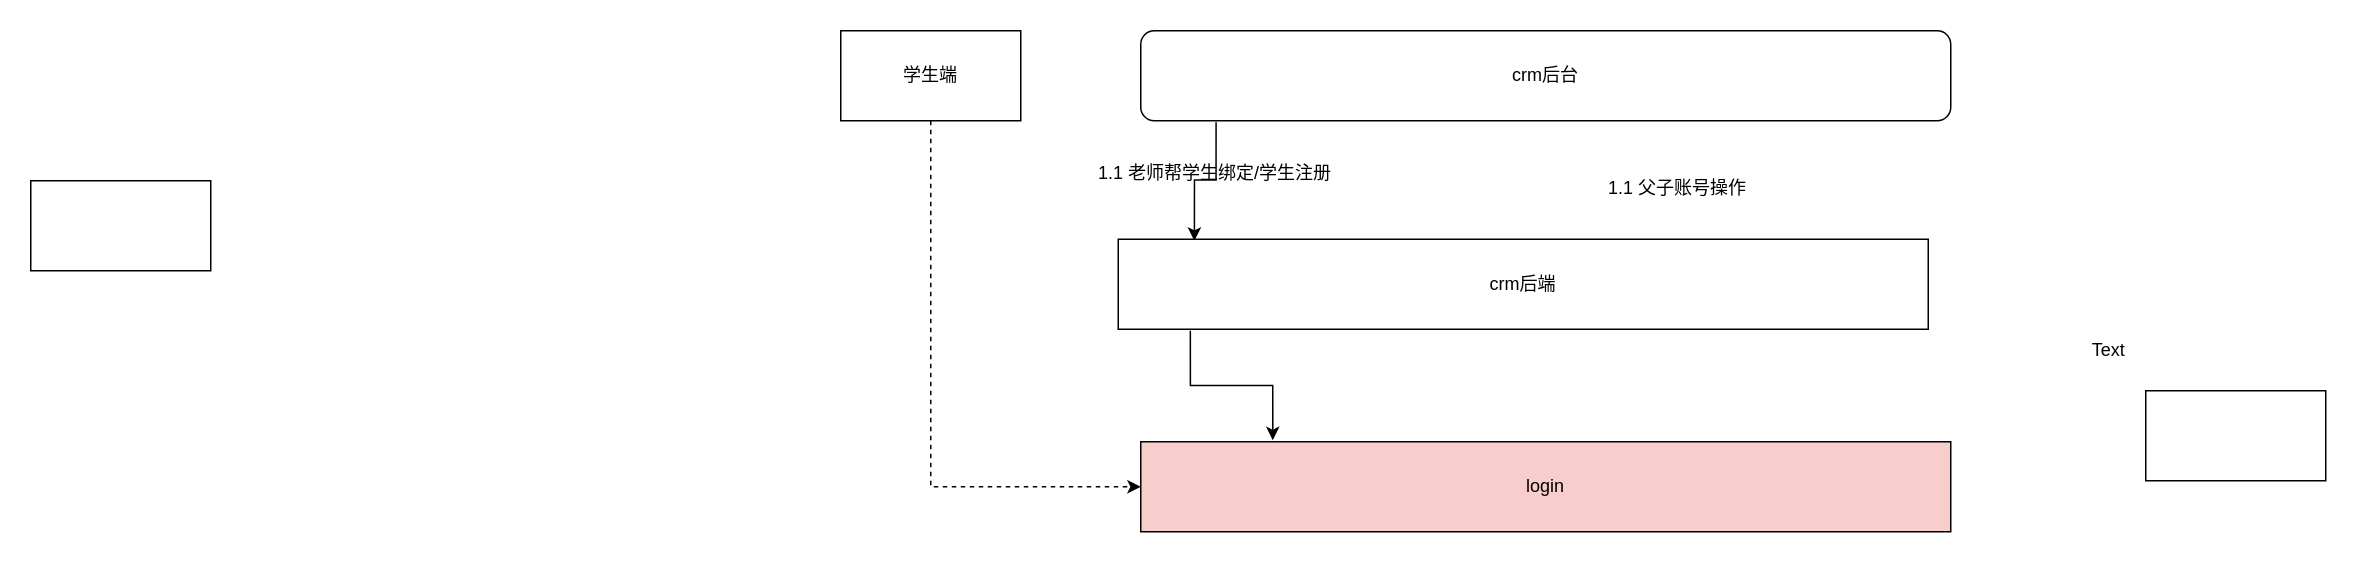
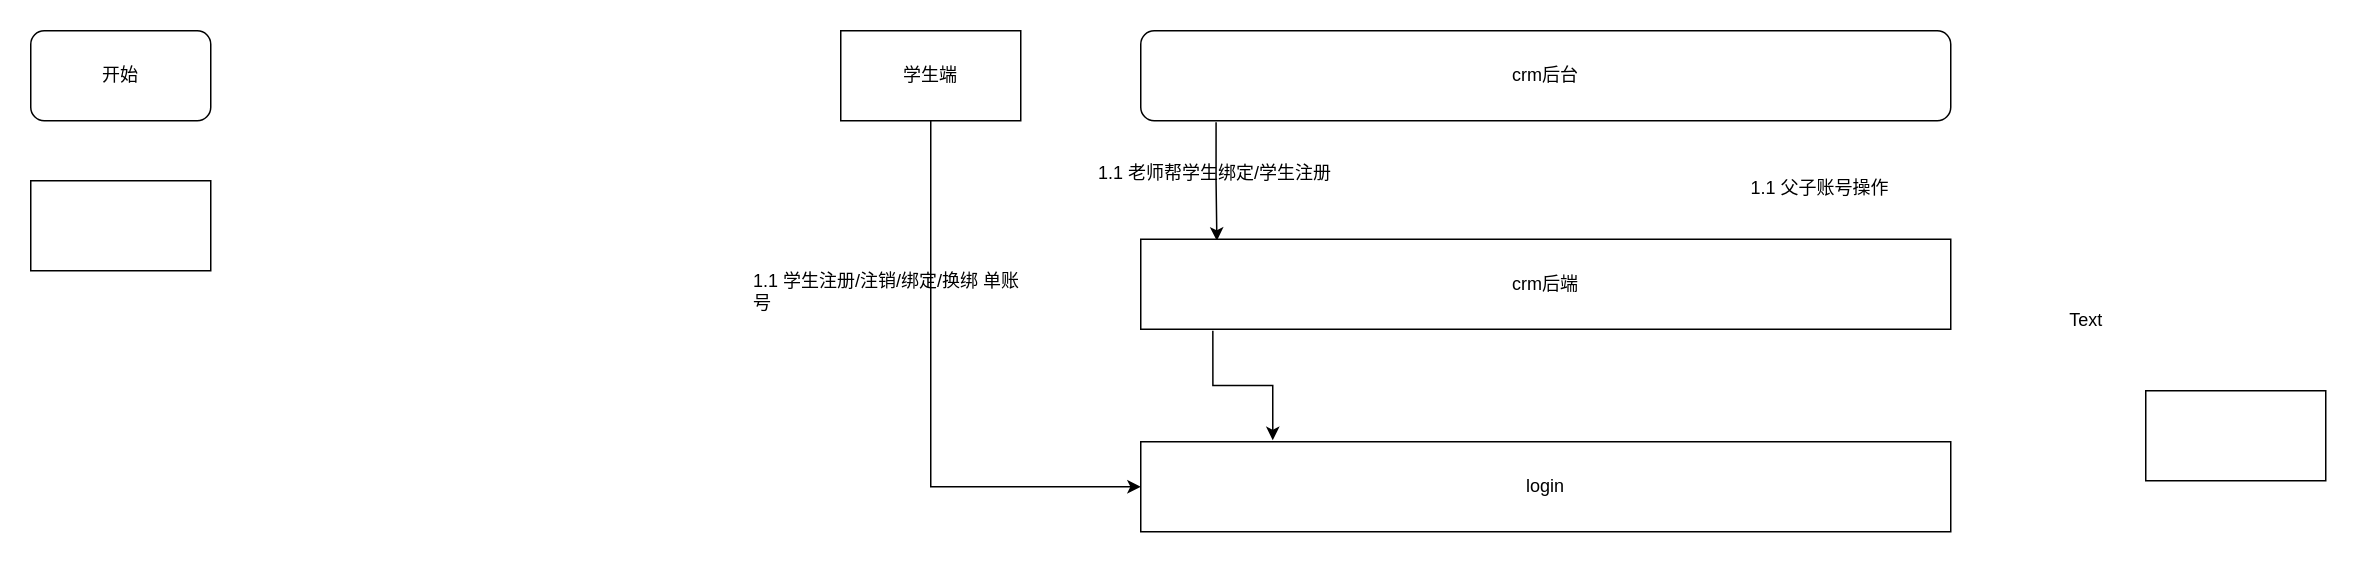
+ <mxCell id="2" value="开始" style="rounded=1;whiteSpace=wrap;html=1;" vertex="1" parent="1"><mxGeometry x="20" y="20" width="120" height="60" as="geometry" /></mxCell>
- <mxCell id="15" value="1.1 父子账号操作" style="text;html=1;strokeColor=none;fillColor=none;align=left;verticalAlign=middle;whiteSpace=wrap;rounded=0;" vertex="1" parent="1"><mxGeometry x="1070" y="110" width="110" height="30" as="geometry" /></mxCell>
+ <mxCell id="15" value="1.1 父子账号操作" style="text;html=1;strokeColor=none;fillColor=none;align=left;verticalAlign=middle;whiteSpace=wrap;rounded=0;" vertex="1" parent="1"><mxGeometry x="1165" y="110" width="110" height="30" as="geometry" /></mxCell>
- <mxCell id="6" value="crm后端" style="rounded=0;whiteSpace=wrap;html=1;" vertex="1" parent="1"><mxGeometry x="745" y="159" width="540" height="60" as="geometry" /></mxCell>
+ <mxCell id="6" value="crm后端" style="rounded=0;whiteSpace=wrap;html=1;" vertex="1" parent="1"><mxGeometry x="760" y="159" width="540" height="60" as="geometry" /></mxCell>
+ <mxCell id="14" value="1.1 学生注册/注销/绑定/换绑 单账号" style="text;html=1;strokeColor=none;fillColor=none;align=left;verticalAlign=middle;whiteSpace=wrap;rounded=0;" vertex="1" parent="1"><mxGeometry x="500" y="168" width="180" height="51" as="geometry" /></mxCell>
- <mxCell id="11" value="Text" style="text;html=1;align=center;verticalAlign=middle;resizable=0;points=[];autosize=1;strokeColor=none;fillColor=none;" vertex="1" parent="1"><mxGeometry x="1380" y="218" width="50" height="30" as="geometry" /></mxCell>
+ <mxCell id="11" value="Text" style="text;html=1;align=center;verticalAlign=middle;resizable=0;points=[];autosize=1;strokeColor=none;fillColor=none;" vertex="1" parent="1"><mxGeometry x="1365" y="198" width="50" height="30" as="geometry" /></mxCell>
- <mxCell id="9" style="edgeStyle=orthogonalEdgeStyle;rounded=0;orthogonalLoop=1;jettySize=auto;html=1;exitX=0.5;exitY=1;exitDx=0;exitDy=0;entryX=0;entryY=0.5;entryDx=0;entryDy=0;dashed=1;" edge="1" parent="1" source="10" target="7"><mxGeometry relative="1" as="geometry" /></mxCell>
+ <mxCell id="9" style="edgeStyle=orthogonalEdgeStyle;rounded=0;orthogonalLoop=1;jettySize=auto;html=1;exitX=0.5;exitY=1;exitDx=0;exitDy=0;entryX=0;entryY=0.5;entryDx=0;entryDy=0;" edge="1" parent="1" source="10" target="7"><mxGeometry relative="1" as="geometry" /></mxCell>
- <mxCell id="7" value="login" style="rounded=0;whiteSpace=wrap;html=1;fillColor=#f8cecc;" vertex="1" parent="1"><mxGeometry x="760" y="294" width="540" height="60" as="geometry" /></mxCell>
+ <mxCell id="7" value="login" style="rounded=0;whiteSpace=wrap;html=1;" vertex="1" parent="1"><mxGeometry x="760" y="294" width="540" height="60" as="geometry" /></mxCell>
